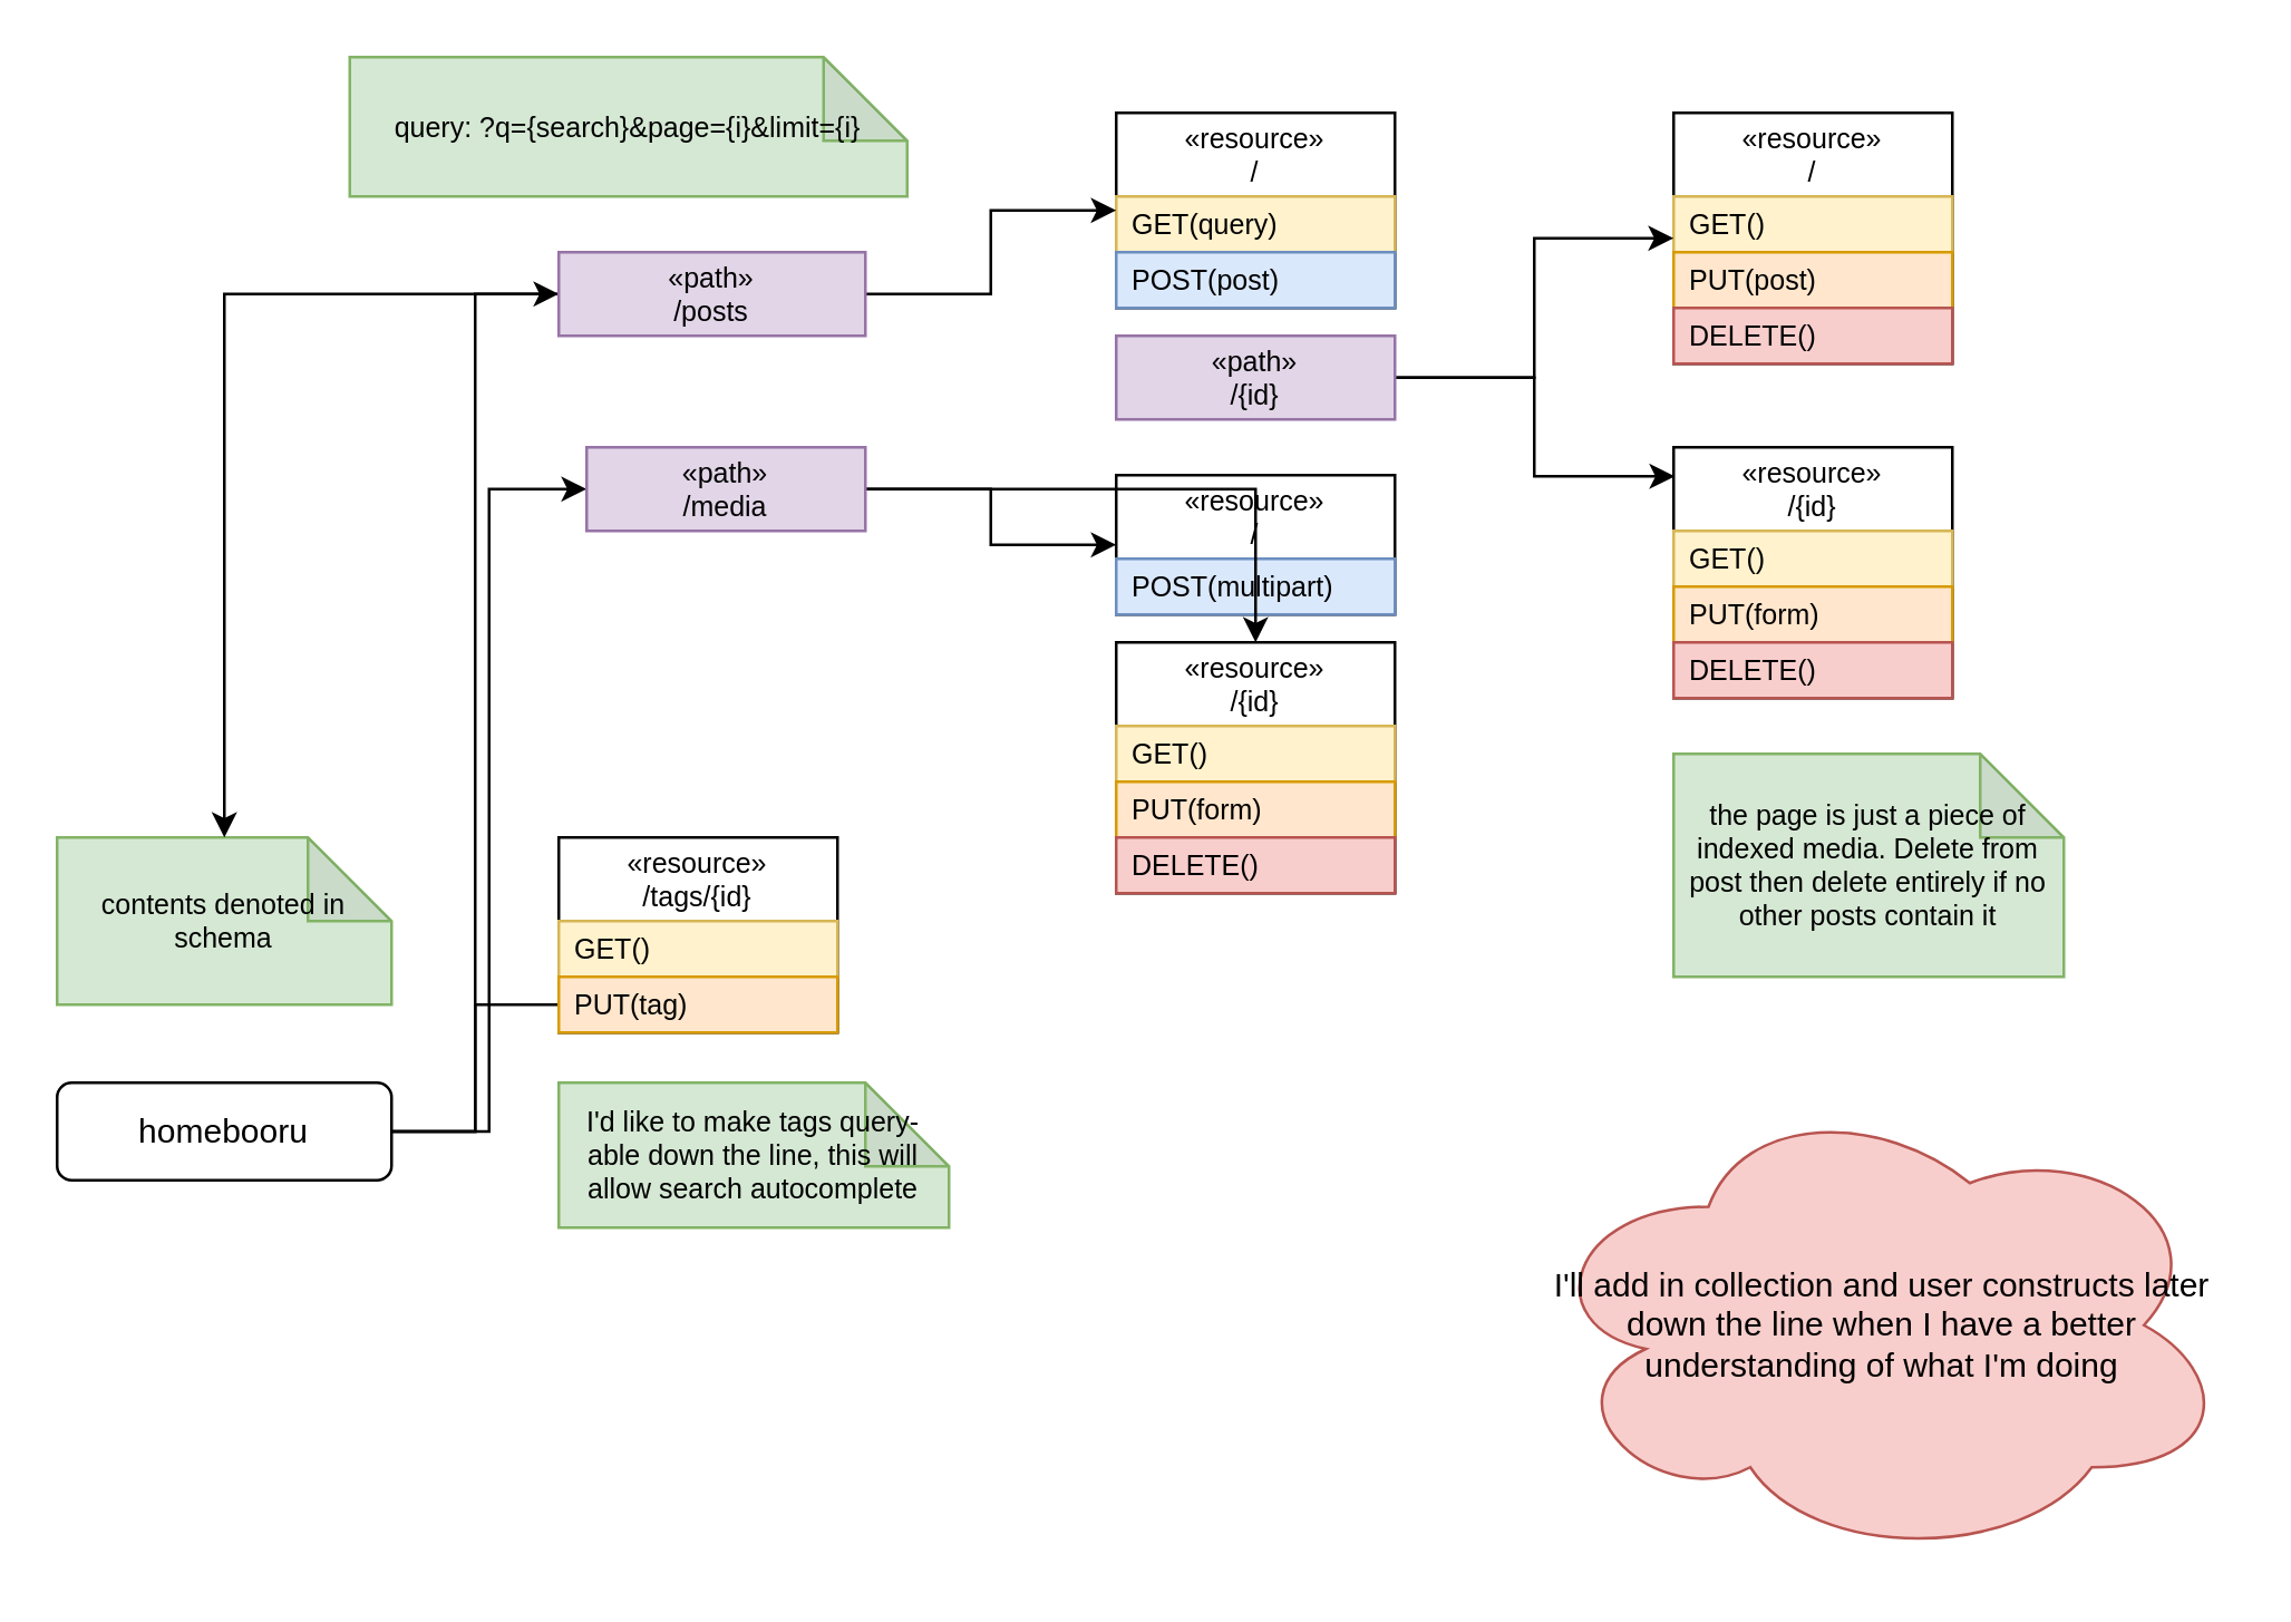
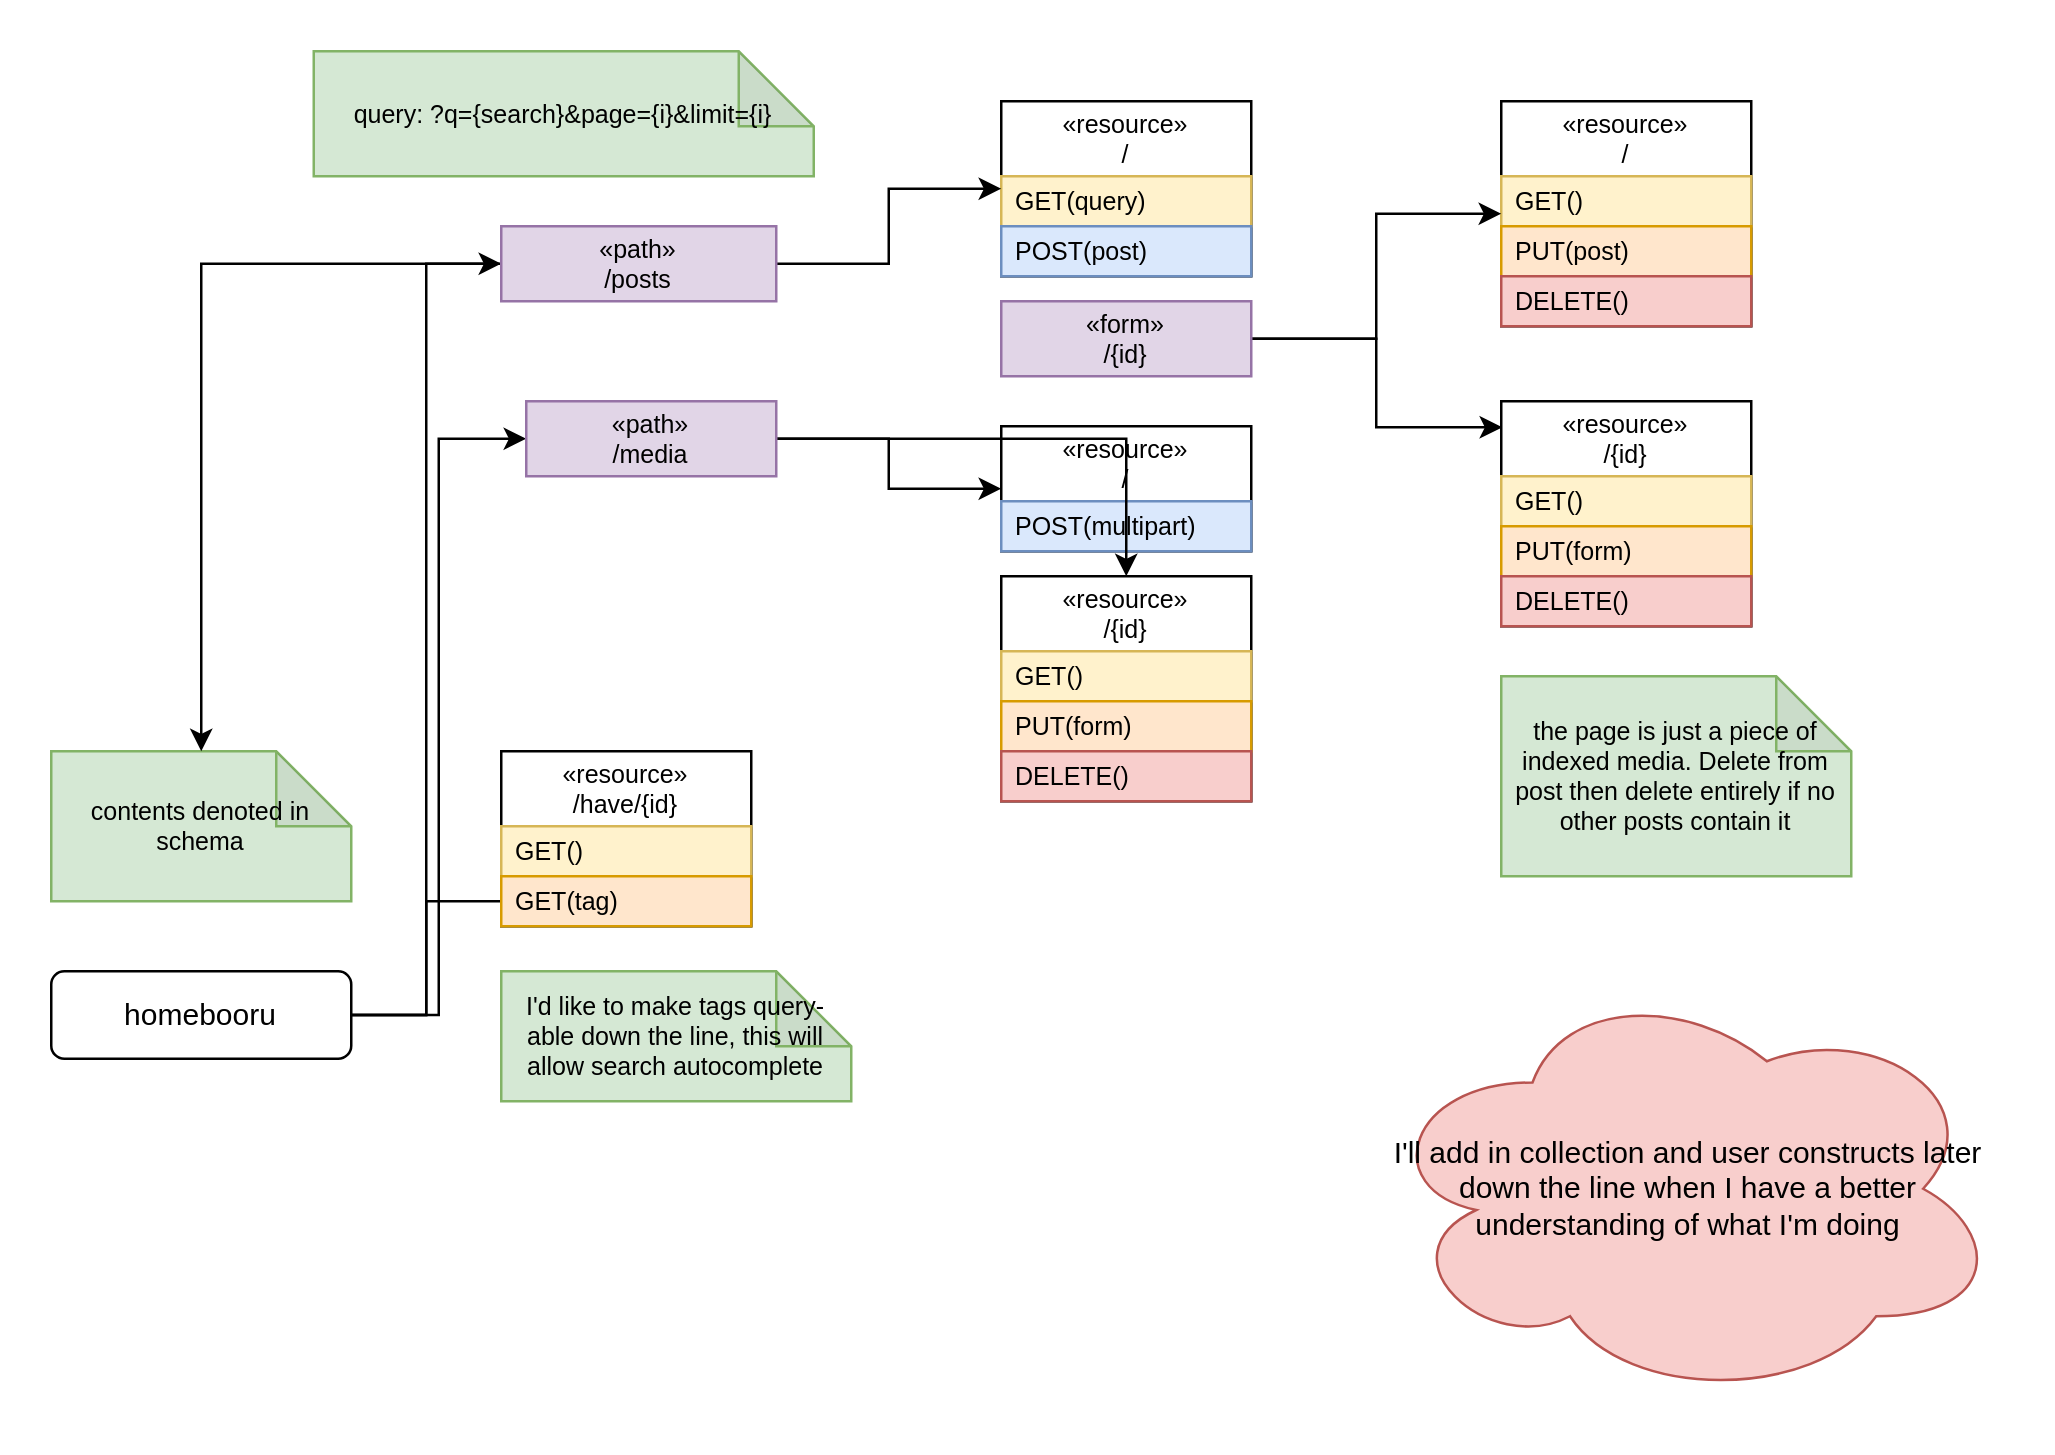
- <mxCell id="29" value="«path»&lt;br&gt;/{id}" style="rounded=0;whiteSpace=wrap;html=1;fontSize=10;fillColor=#e1d5e7;strokeColor=#9673a6;" parent="1" vertex="1"><mxGeometry x="400" y="120" width="100" height="30" as="geometry" /></mxCell>
+ <mxCell id="29" value="«form»&lt;br&gt;/{id}" style="rounded=0;whiteSpace=wrap;html=1;fontSize=10;fillColor=#e1d5e7;strokeColor=#9673a6;" parent="1" vertex="1"><mxGeometry x="400" y="120" width="100" height="30" as="geometry" /></mxCell>
- <mxCell id="36" value="«resource»&#10;/tags/{id}" style="swimlane;fontStyle=0;childLayout=stackLayout;horizontal=1;startSize=30;horizontalStack=0;resizeParent=1;resizeParentMax=0;resizeLast=0;collapsible=1;marginBottom=0;fontSize=10;fillColor=default;gradientColor=none;" vertex="1" parent="1"><mxGeometry x="200" y="300" width="100" height="70" as="geometry" /></mxCell>
+ <mxCell id="36" value="«resource»&#10;/have/{id}" style="swimlane;fontStyle=0;childLayout=stackLayout;horizontal=1;startSize=30;horizontalStack=0;resizeParent=1;resizeParentMax=0;resizeLast=0;collapsible=1;marginBottom=0;fontSize=10;fillColor=default;gradientColor=none;" vertex="1" parent="1"><mxGeometry x="200" y="300" width="100" height="70" as="geometry" /></mxCell>
- <mxCell id="38" value="PUT(tag)" style="text;strokeColor=#d79b00;fillColor=#ffe6cc;align=left;verticalAlign=middle;spacingLeft=4;spacingRight=4;overflow=hidden;points=[[0,0.5],[1,0.5]];portConstraint=eastwest;rotatable=0;fontSize=10;" vertex="1" parent="36"><mxGeometry y="50" width="100" height="20" as="geometry" /></mxCell>
+ <mxCell id="38" value="GET(tag)" style="text;strokeColor=#d79b00;fillColor=#ffe6cc;align=left;verticalAlign=middle;spacingLeft=4;spacingRight=4;overflow=hidden;points=[[0,0.5],[1,0.5]];portConstraint=eastwest;rotatable=0;fontSize=10;" vertex="1" parent="36"><mxGeometry y="50" width="100" height="20" as="geometry" /></mxCell>
